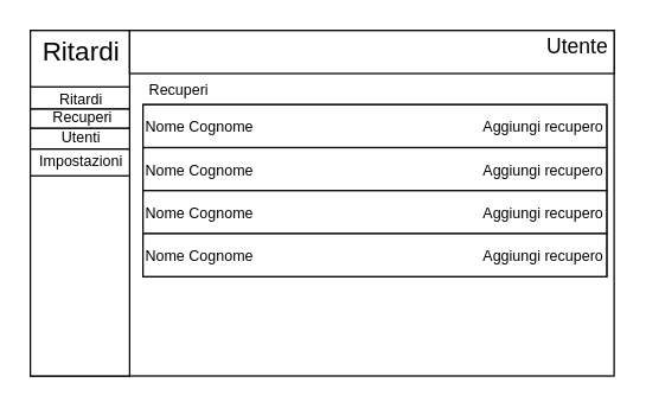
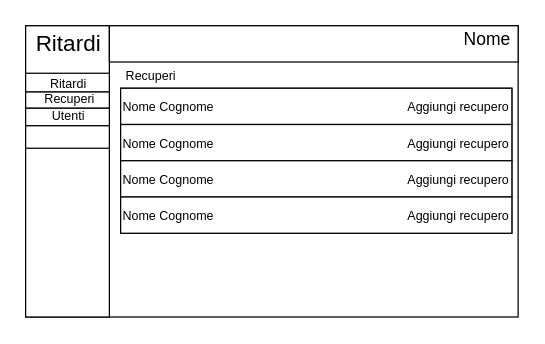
- <mxCell id="7" value="Utente" style="text;html=1;align=center;verticalAlign=middle;resizable=0;points=[];autosize=1;fontSize=14;" vertex="1" parent="1"><mxGeometry x="363" y="20" width="51" height="21" as="geometry" /></mxCell>
+ <mxCell id="7" value="Nome" style="text;html=1;align=center;verticalAlign=middle;resizable=0;points=[];autosize=1;fontSize=14;" vertex="1" parent="1"><mxGeometry x="363" y="20" width="51" height="21" as="geometry" /></mxCell>
- <mxCell id="15" value="Impostazioni" style="text;html=1;align=center;verticalAlign=middle;resizable=0;points=[];autosize=1;fontSize=10;" vertex="1" parent="1"><mxGeometry x="21" y="100" width="66" height="16" as="geometry" /></mxCell>
